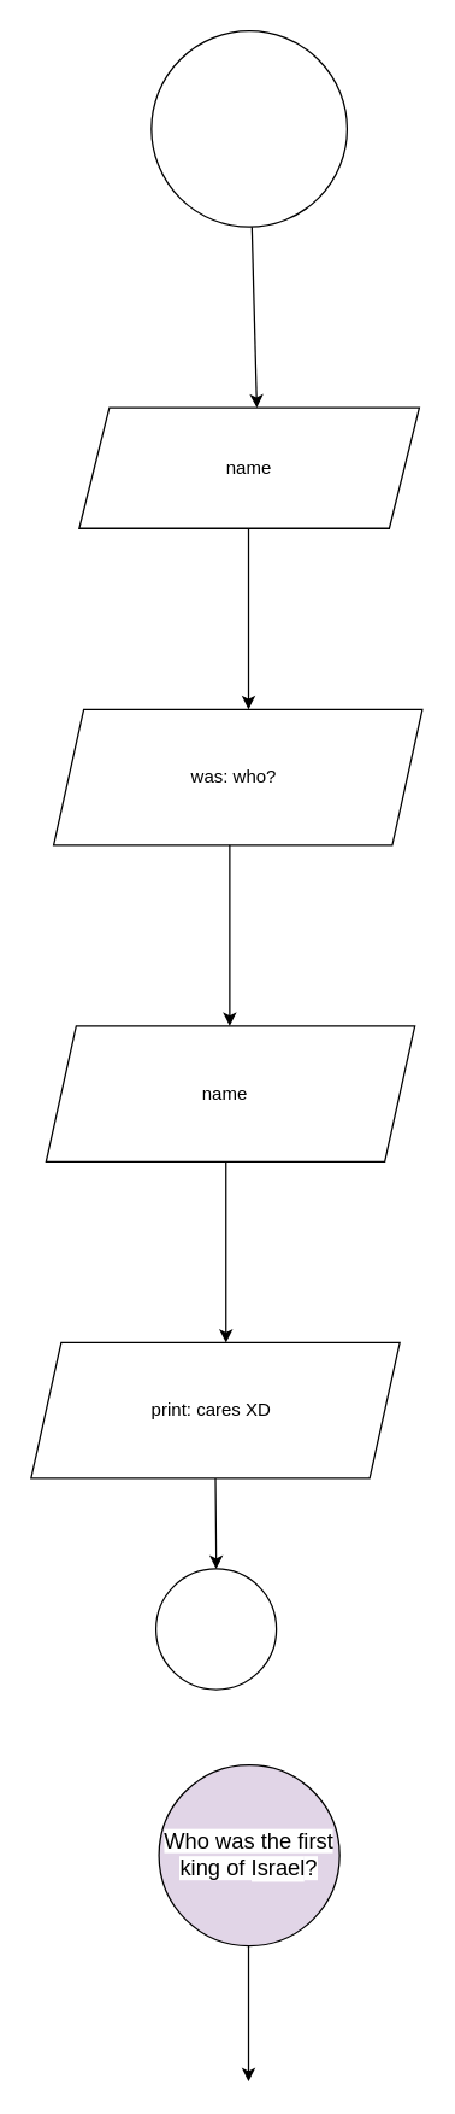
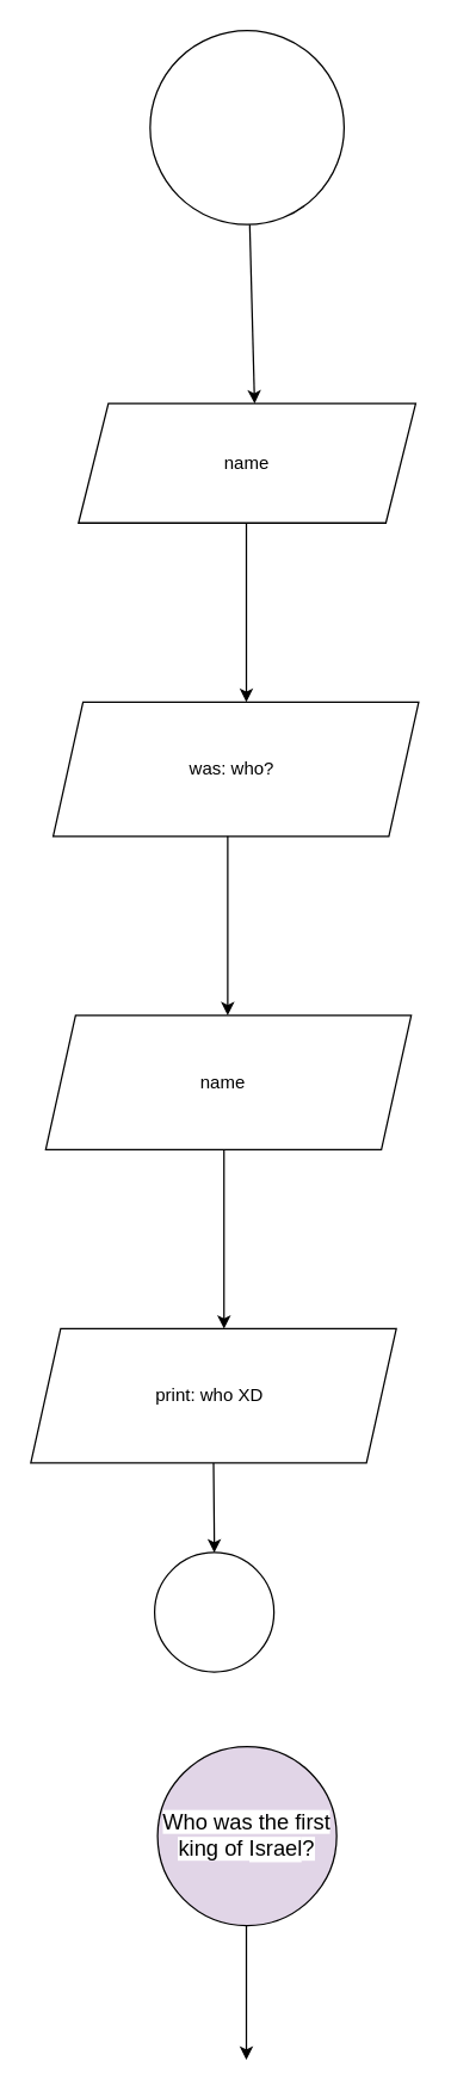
- <mxCell id="13" value="print: cares XD" style="text;html=1;strokeColor=none;fillColor=none;align=center;verticalAlign=middle;whiteSpace=wrap;rounded=0;" vertex="1" parent="1"><mxGeometry x="45" y="900" width="190" height="70" as="geometry" /></mxCell>
+ <mxCell id="13" value="print: who XD" style="text;html=1;strokeColor=none;fillColor=none;align=center;verticalAlign=middle;whiteSpace=wrap;rounded=0;" vertex="1" parent="1"><mxGeometry x="45" y="900" width="190" height="70" as="geometry" /></mxCell>
